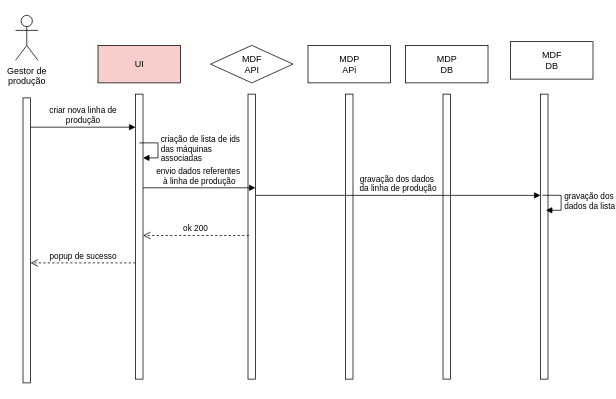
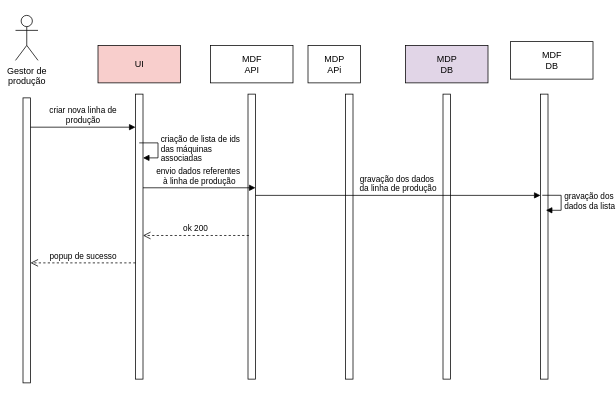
- <mxCell id="7" value="MDF&lt;br&gt;API" style="rhombus;html=1;" vertex="1" parent="1"><mxGeometry x="280" y="60" width="110" height="50" as="geometry" /></mxCell>
+ <mxCell id="7" value="MDF&lt;br&gt;API" style="html=1;" vertex="1" parent="1"><mxGeometry x="280" y="60" width="110" height="50" as="geometry" /></mxCell>
- <mxCell id="9" value="MDP&lt;br&gt;APi" style="html=1;" vertex="1" parent="1"><mxGeometry x="410" y="60" width="110" height="50" as="geometry" /></mxCell>
+ <mxCell id="9" value="MDP&lt;br&gt;APi" style="html=1;" vertex="1" parent="1"><mxGeometry x="410" y="60" width="70" height="50" as="geometry" /></mxCell>
- <mxCell id="14" value="MDP&lt;br&gt;DB" style="html=1;" vertex="1" parent="1"><mxGeometry x="540" y="60" width="110" height="50" as="geometry" /></mxCell>
+ <mxCell id="14" value="MDP&lt;br&gt;DB" style="html=1;fillColor=#e1d5e7;" vertex="1" parent="1"><mxGeometry x="540" y="60" width="110" height="50" as="geometry" /></mxCell>
